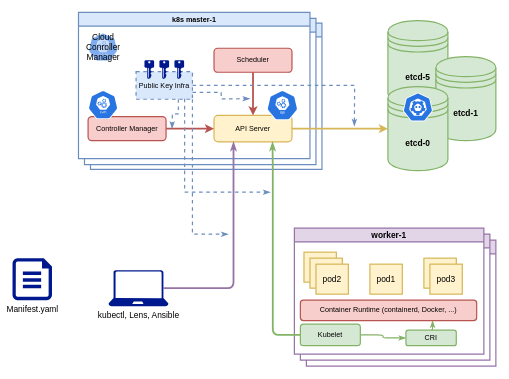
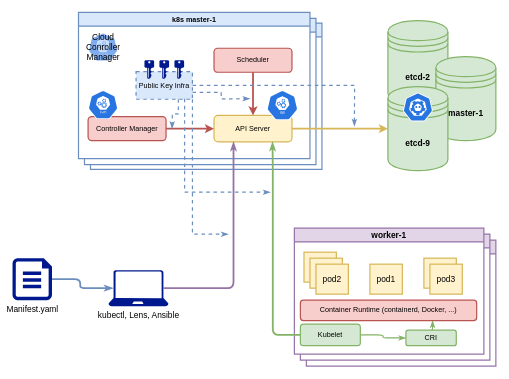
- <mxCell id="68" value="&lt;div style=&quot;font-size: 14px&quot;&gt;&lt;b&gt;etcd-5&lt;/b&gt;&lt;/div&gt;" style="shape=datastore;whiteSpace=wrap;html=1;rounded=0;strokeColor=#82b366;strokeWidth=2;fillColor=#d5e8d4;" parent="67" vertex="1"><mxGeometry width="100" height="140" as="geometry" /></mxCell>
+ <mxCell id="68" value="&lt;div style=&quot;font-size: 14px&quot;&gt;&lt;b&gt;etcd-2&lt;/b&gt;&lt;/div&gt;" style="shape=datastore;whiteSpace=wrap;html=1;rounded=0;strokeColor=#82b366;strokeWidth=2;fillColor=#d5e8d4;" parent="67" vertex="1"><mxGeometry width="100" height="140" as="geometry" /></mxCell>
- <mxCell id="69" value="&lt;div style=&quot;font-size: 14px&quot;&gt;&lt;b&gt;etcd-1&lt;/b&gt;&lt;/div&gt;" style="shape=datastore;whiteSpace=wrap;html=1;rounded=0;strokeColor=#82b366;strokeWidth=2;fillColor=#d5e8d4;" parent="67" vertex="1"><mxGeometry x="80" y="60" width="100" height="140" as="geometry" /></mxCell>
+ <mxCell id="69" value="&lt;div style=&quot;font-size: 14px&quot;&gt;&lt;b&gt;master-1&lt;/b&gt;&lt;/div&gt;" style="shape=datastore;whiteSpace=wrap;html=1;rounded=0;strokeColor=#82b366;strokeWidth=2;fillColor=#d5e8d4;" parent="67" vertex="1"><mxGeometry x="80" y="60" width="100" height="140" as="geometry" /></mxCell>
- <mxCell id="70" value="&lt;div style=&quot;font-size: 14px&quot;&gt;&lt;b&gt;etcd-0&lt;/b&gt;&lt;/div&gt;" style="shape=datastore;whiteSpace=wrap;html=1;rounded=0;strokeColor=#82b366;strokeWidth=2;fillColor=#d5e8d4;" parent="67" vertex="1"><mxGeometry y="110" width="100" height="140" as="geometry" /></mxCell>
+ <mxCell id="70" value="&lt;div style=&quot;font-size: 14px&quot;&gt;&lt;b&gt;etcd-9&lt;/b&gt;&lt;/div&gt;" style="shape=datastore;whiteSpace=wrap;html=1;rounded=0;strokeColor=#82b366;strokeWidth=2;fillColor=#d5e8d4;" parent="67" vertex="1"><mxGeometry y="110" width="100" height="140" as="geometry" /></mxCell>
+ <mxCell id="95" style="edgeStyle=orthogonalEdgeStyle;rounded=1;orthogonalLoop=1;jettySize=auto;html=1;exitX=1;exitY=0.5;exitDx=0;exitDy=0;exitPerimeter=0;entryX=0.08;entryY=0.5;entryDx=0;entryDy=0;entryPerimeter=0;fontSize=14;endArrow=classicThin;endFill=1;strokeWidth=3;fillColor=#dae8fc;strokeColor=#6c8ebf;" parent="1" source="96" target="94" edge="1"><mxGeometry relative="1" as="geometry" /></mxCell>
